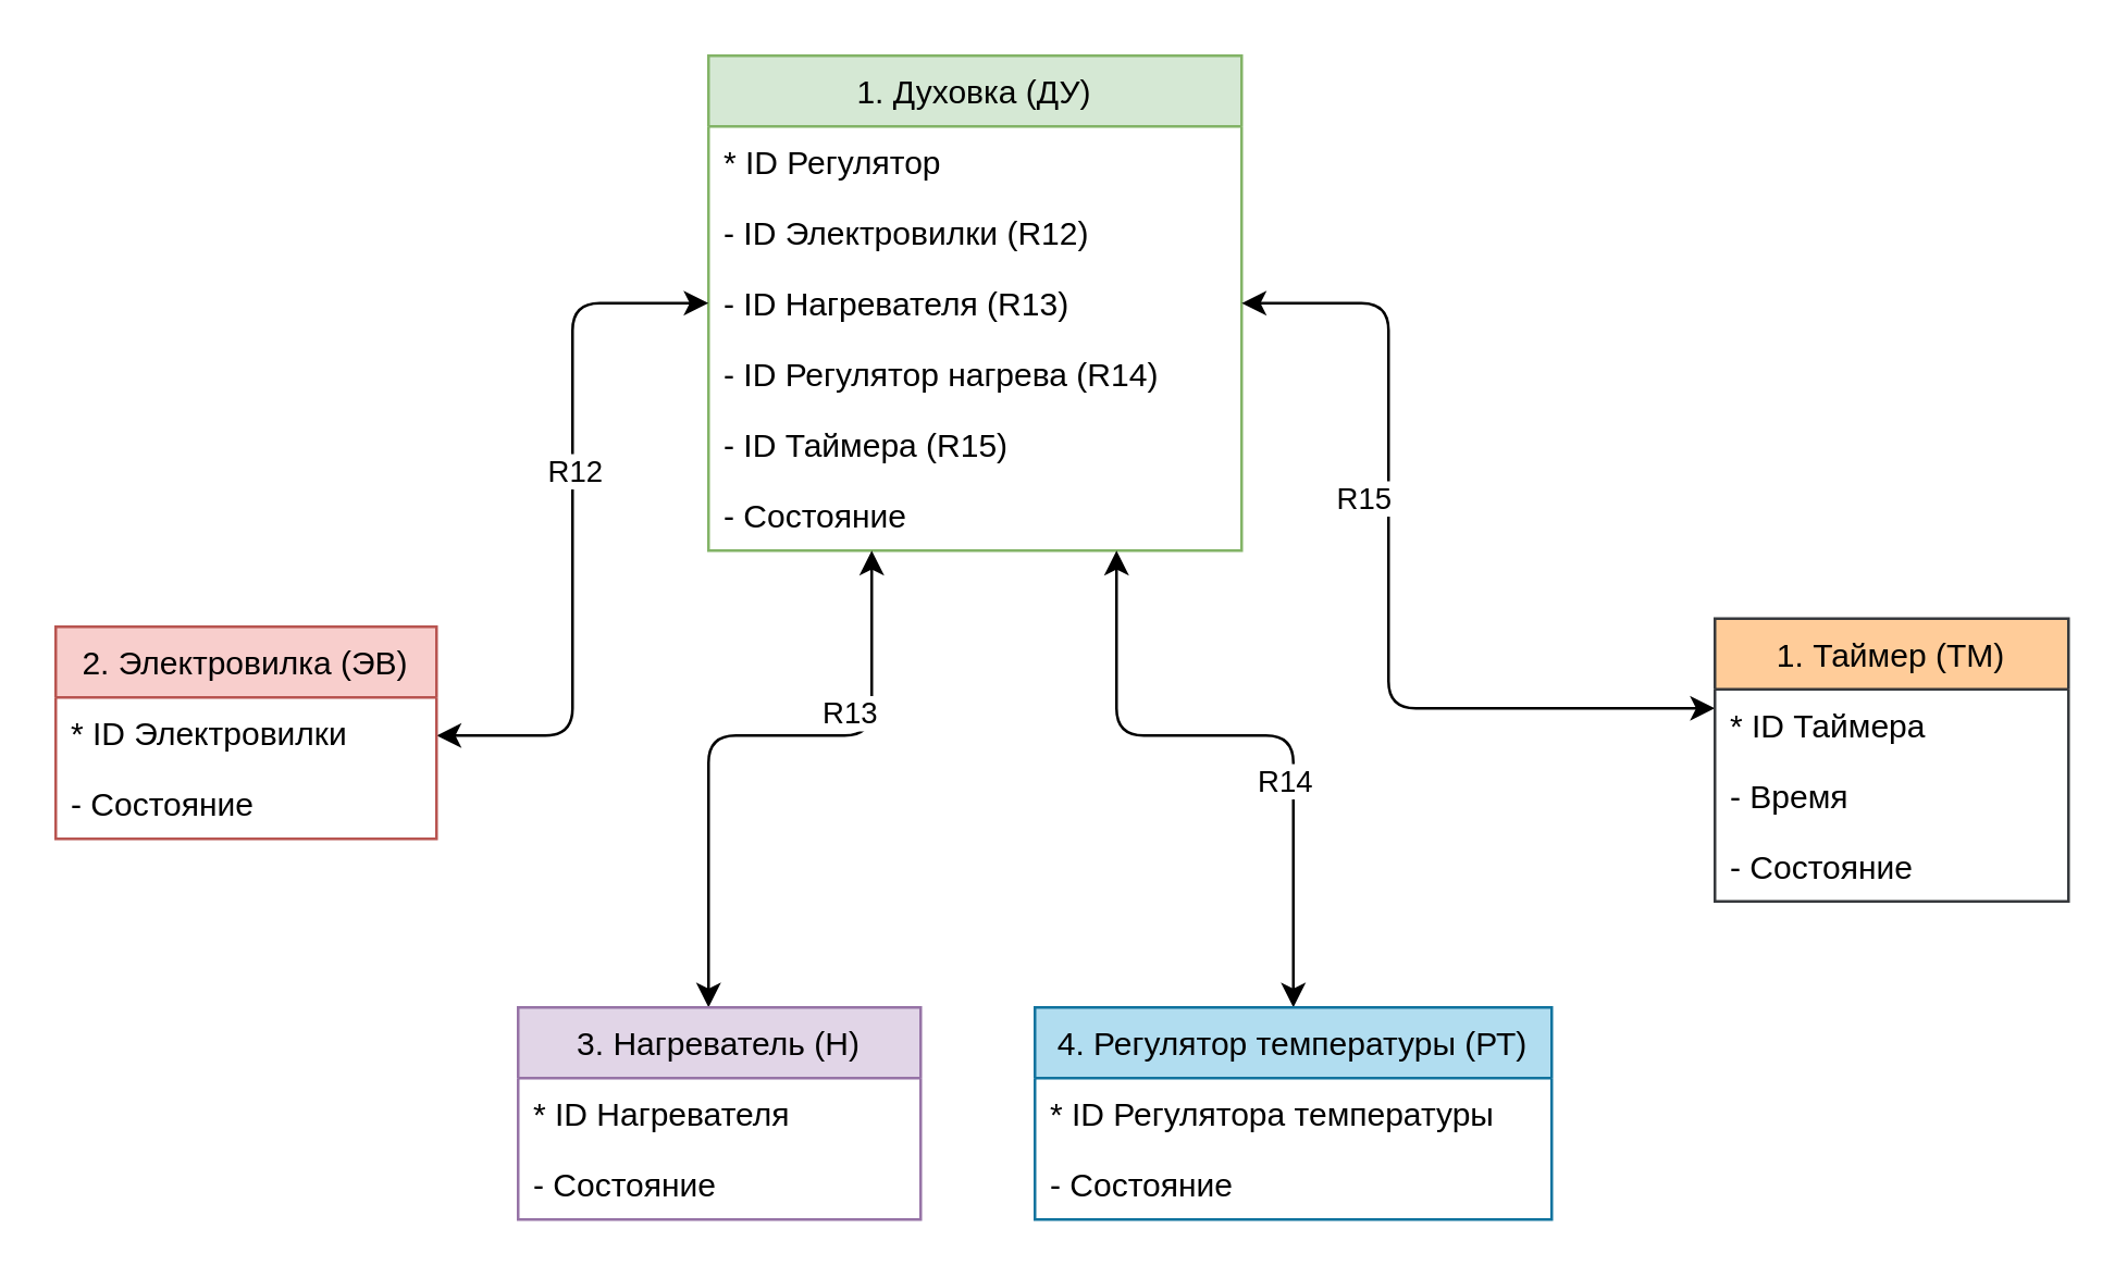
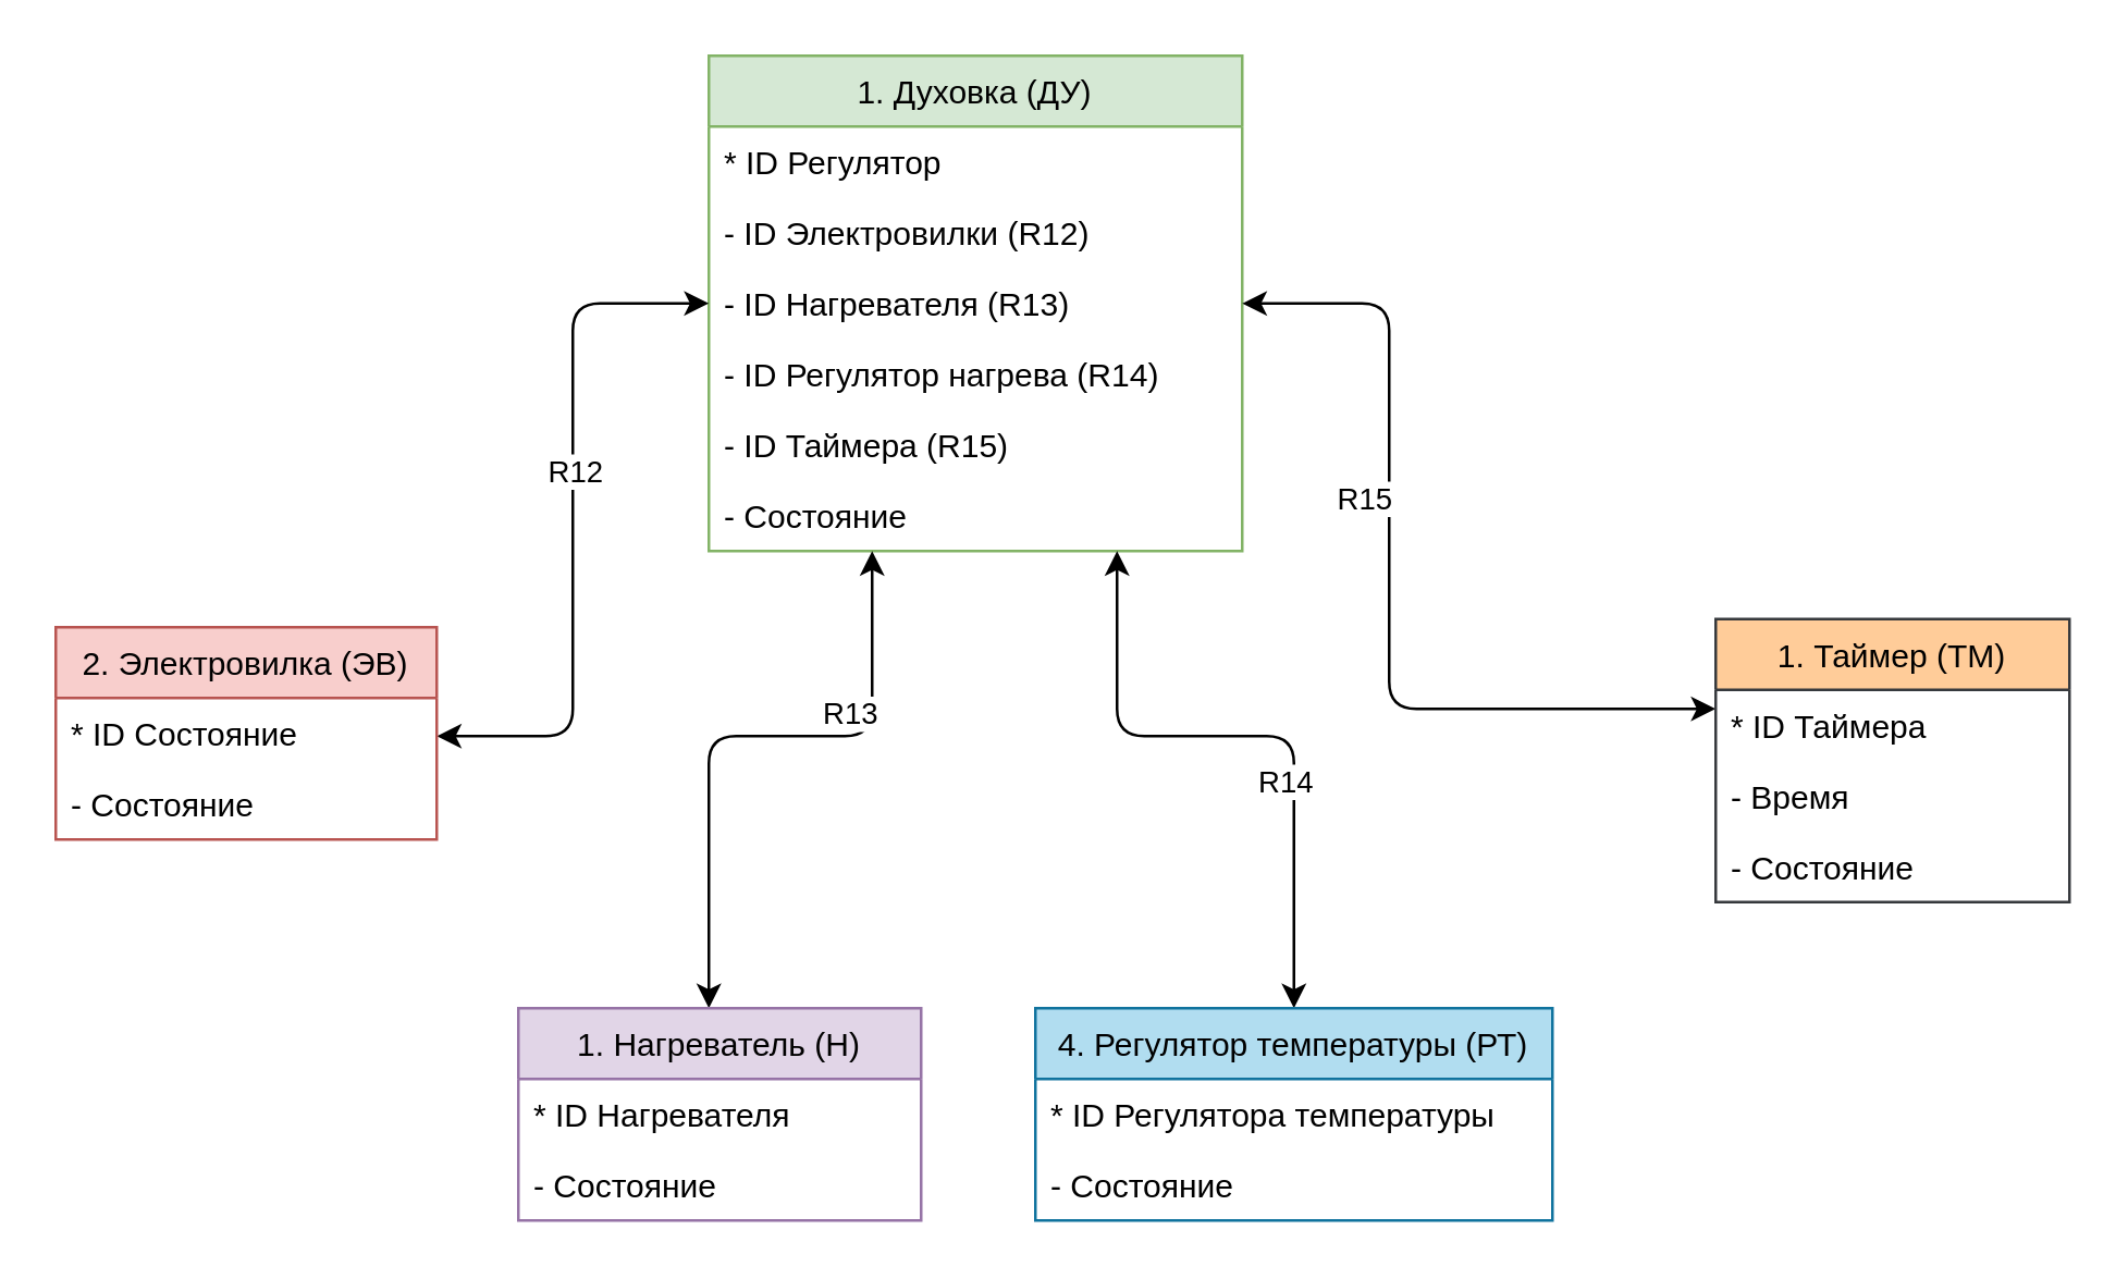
- <mxCell id="12" value="* ID Электровилки" style="text;strokeColor=none;fillColor=none;align=left;verticalAlign=top;spacingLeft=4;spacingRight=4;overflow=hidden;rotatable=0;points=[[0,0.5],[1,0.5]];portConstraint=eastwest;" parent="11" vertex="1"><mxGeometry y="26" width="140" height="26" as="geometry" /></mxCell>
+ <mxCell id="12" value="* ID Состояние" style="text;strokeColor=none;fillColor=none;align=left;verticalAlign=top;spacingLeft=4;spacingRight=4;overflow=hidden;rotatable=0;points=[[0,0.5],[1,0.5]];portConstraint=eastwest;" parent="11" vertex="1"><mxGeometry y="26" width="140" height="26" as="geometry" /></mxCell>
- <mxCell id="16" value="3. Нагреватель (Н)" style="swimlane;fontStyle=0;childLayout=stackLayout;horizontal=1;startSize=26;fillColor=#e1d5e7;horizontalStack=0;resizeParent=1;resizeParentMax=0;resizeLast=0;collapsible=1;marginBottom=0;strokeColor=#9673a6;" parent="1" vertex="1"><mxGeometry x="190" y="370" width="148" height="78" as="geometry" /></mxCell>
+ <mxCell id="16" value="1. Нагреватель (Н)" style="swimlane;fontStyle=0;childLayout=stackLayout;horizontal=1;startSize=26;fillColor=#e1d5e7;horizontalStack=0;resizeParent=1;resizeParentMax=0;resizeLast=0;collapsible=1;marginBottom=0;strokeColor=#9673a6;" parent="1" vertex="1"><mxGeometry x="190" y="370" width="148" height="78" as="geometry" /></mxCell>
